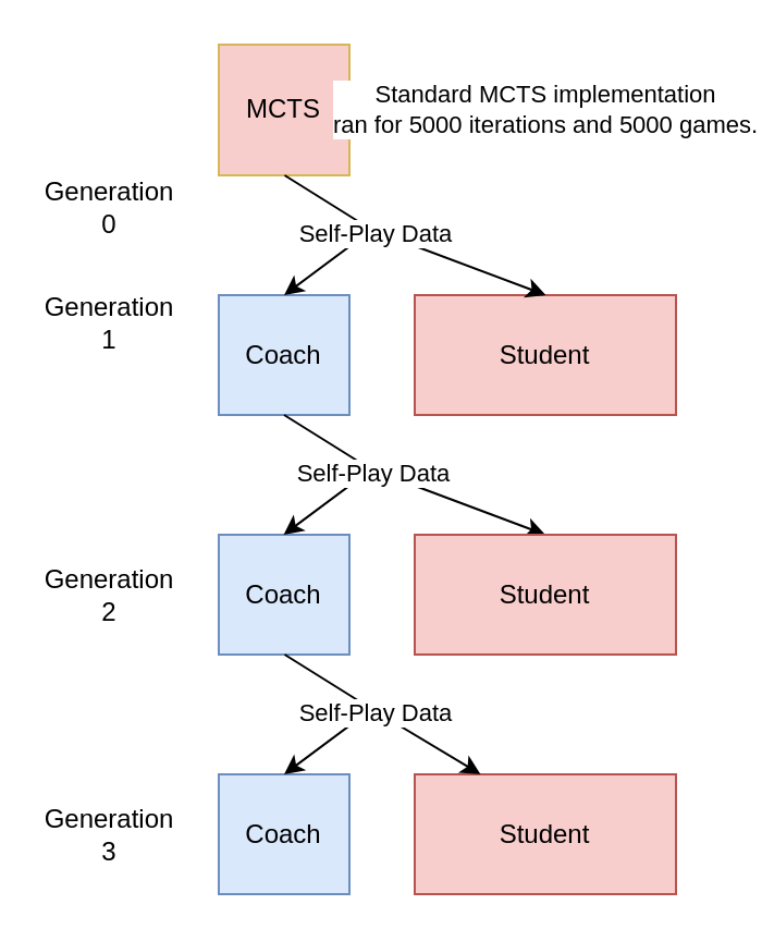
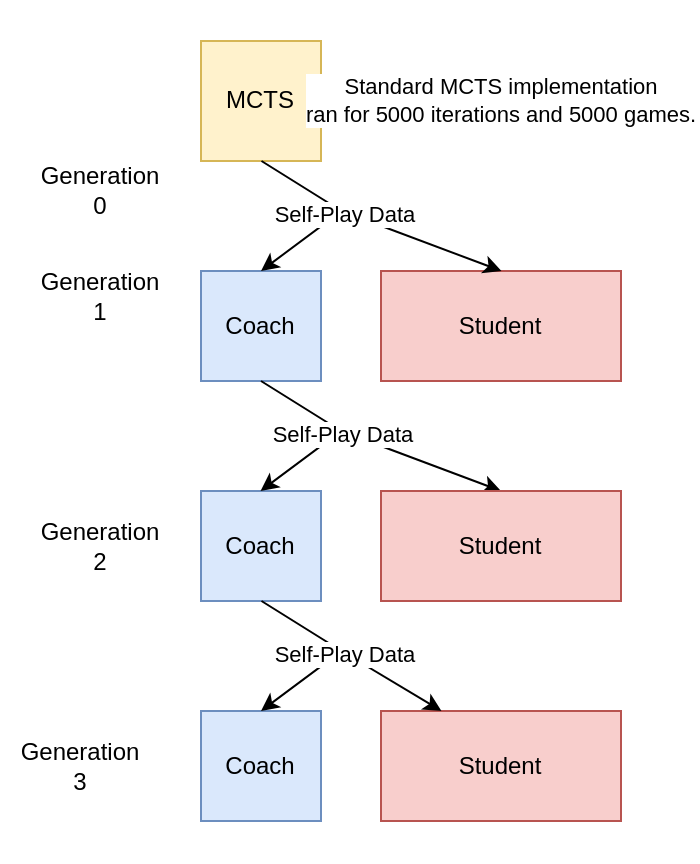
- <mxCell id="6" value="MCTS" style="rounded=0;whiteSpace=wrap;html=1;fillColor=#f8cecc;strokeColor=#d6b656;" parent="1" vertex="1"><mxGeometry x="100" y="20" width="60" height="60" as="geometry" /></mxCell>
+ <mxCell id="6" value="MCTS" style="rounded=0;whiteSpace=wrap;html=1;fillColor=#fff2cc;strokeColor=#d6b656;" parent="1" vertex="1"><mxGeometry x="100" y="20" width="60" height="60" as="geometry" /></mxCell>
- <mxCell id="8" value="&lt;div&gt;Generation 3&lt;br&gt;&lt;/div&gt;" style="text;html=1;align=center;verticalAlign=middle;whiteSpace=wrap;rounded=0;" parent="1" vertex="1"><mxGeometry x="20" y="367.5" width="60" height="30" as="geometry" /></mxCell>
+ <mxCell id="8" value="&lt;div&gt;Generation 3&lt;br&gt;&lt;/div&gt;" style="text;html=1;align=center;verticalAlign=middle;whiteSpace=wrap;rounded=0;" parent="1" vertex="1"><mxGeometry x="10" y="367.5" width="60" height="30" as="geometry" /></mxCell>
